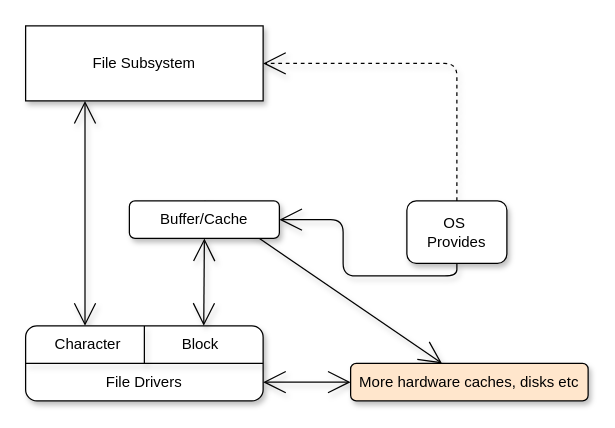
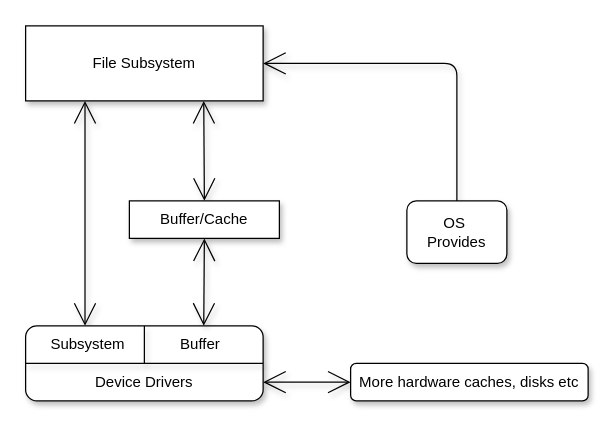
- <mxCell id="13" style="edgeStyle=orthogonalEdgeStyle;html=1;exitX=0.5;exitY=0;exitDx=0;exitDy=0;entryX=1;entryY=0.5;entryDx=0;entryDy=0;startArrow=none;startFill=0;endArrow=open;endFill=0;startSize=16;endSize=16;shadow=1;dashed=1;" edge="1" parent="1" source="15" target="10"><mxGeometry relative="1" as="geometry" /></mxCell>
+ <mxCell id="13" style="edgeStyle=orthogonalEdgeStyle;html=1;exitX=0.5;exitY=0;exitDx=0;exitDy=0;entryX=1;entryY=0.5;entryDx=0;entryDy=0;startArrow=none;startFill=0;endArrow=open;endFill=0;startSize=16;endSize=16;shadow=1;" edge="1" parent="1" source="15" target="10"><mxGeometry relative="1" as="geometry" /></mxCell>
- <mxCell id="12" value="Buffer/Cache" style="rounded=1;whiteSpace=wrap;html=1;shadow=1;" vertex="1" parent="1"><mxGeometry x="103" y="160" width="120" height="30" as="geometry" /></mxCell>
+ <mxCell id="12" value="Buffer/Cache" style="whiteSpace=wrap;html=1;shadow=1;rounded=0;" vertex="1" parent="1"><mxGeometry x="103" y="160" width="120" height="30" as="geometry" /></mxCell>
- <mxCell id="14" style="edgeStyle=orthogonalEdgeStyle;html=1;exitX=0.5;exitY=1;exitDx=0;exitDy=0;entryX=1;entryY=0.5;entryDx=0;entryDy=0;startArrow=none;startFill=0;endArrow=open;endFill=0;startSize=16;endSize=16;shadow=1;" edge="1" parent="1" source="15" target="12"><mxGeometry relative="1" as="geometry" /></mxCell>
- <mxCell id="11" style="edgeStyle=none;html=1;exitX=0.5;exitY=0;exitDx=0;exitDy=0;startArrow=open;startFill=0;endArrow=open;endFill=0;startSize=16;endSize=16;shadow=1;" edge="1" parent="1" source="12" target="17"><mxGeometry relative="1" as="geometry" /></mxCell>
+ <mxCell id="11" style="edgeStyle=none;html=1;exitX=0.5;exitY=0;exitDx=0;exitDy=0;entryX=0.75;entryY=1;entryDx=0;entryDy=0;startArrow=open;startFill=0;endArrow=open;endFill=0;startSize=16;endSize=16;shadow=1;" edge="1" parent="1" source="12" target="10"><mxGeometry relative="1" as="geometry" /></mxCell>
- <mxCell id="6" value="Character" style="text;html=1;strokeColor=none;fillColor=none;align=center;verticalAlign=middle;whiteSpace=wrap;rounded=0;shadow=1;" vertex="1" parent="1"><mxGeometry x="20" y="260" width="100" height="30" as="geometry" /></mxCell>
+ <mxCell id="6" value="Subsystem" style="text;html=1;strokeColor=none;fillColor=none;align=center;verticalAlign=middle;whiteSpace=wrap;rounded=0;shadow=1;" vertex="1" parent="1"><mxGeometry x="20" y="260" width="100" height="30" as="geometry" /></mxCell>
- <mxCell id="7" value="Block" style="text;html=1;strokeColor=none;fillColor=none;align=center;verticalAlign=middle;whiteSpace=wrap;rounded=0;shadow=1;" vertex="1" parent="1"><mxGeometry x="110" y="260" width="100" height="30" as="geometry" /></mxCell>
+ <mxCell id="7" value="Buffer" style="text;html=1;strokeColor=none;fillColor=none;align=center;verticalAlign=middle;whiteSpace=wrap;rounded=0;shadow=1;" vertex="1" parent="1"><mxGeometry x="110" y="260" width="100" height="30" as="geometry" /></mxCell>
- <mxCell id="8" value="File Drivers" style="text;html=1;strokeColor=none;fillColor=none;align=center;verticalAlign=middle;whiteSpace=wrap;rounded=0;shadow=1;" vertex="1" parent="1"><mxGeometry x="65" y="290" width="100" height="30" as="geometry" /></mxCell>
+ <mxCell id="8" value="Device Drivers" style="text;html=1;strokeColor=none;fillColor=none;align=center;verticalAlign=middle;whiteSpace=wrap;rounded=0;shadow=1;" vertex="1" parent="1"><mxGeometry x="65" y="290" width="100" height="30" as="geometry" /></mxCell>
- <mxCell id="17" value="More hardware caches, disks etc" style="rounded=1;whiteSpace=wrap;html=1;verticalAlign=middle;shadow=1;fillColor=#ffe6cc;" vertex="1" parent="1"><mxGeometry x="280" y="290" width="190" height="30" as="geometry" /></mxCell>
+ <mxCell id="17" value="More hardware caches, disks etc" style="rounded=1;whiteSpace=wrap;html=1;verticalAlign=middle;shadow=1;" vertex="1" parent="1"><mxGeometry x="280" y="290" width="190" height="30" as="geometry" /></mxCell>
